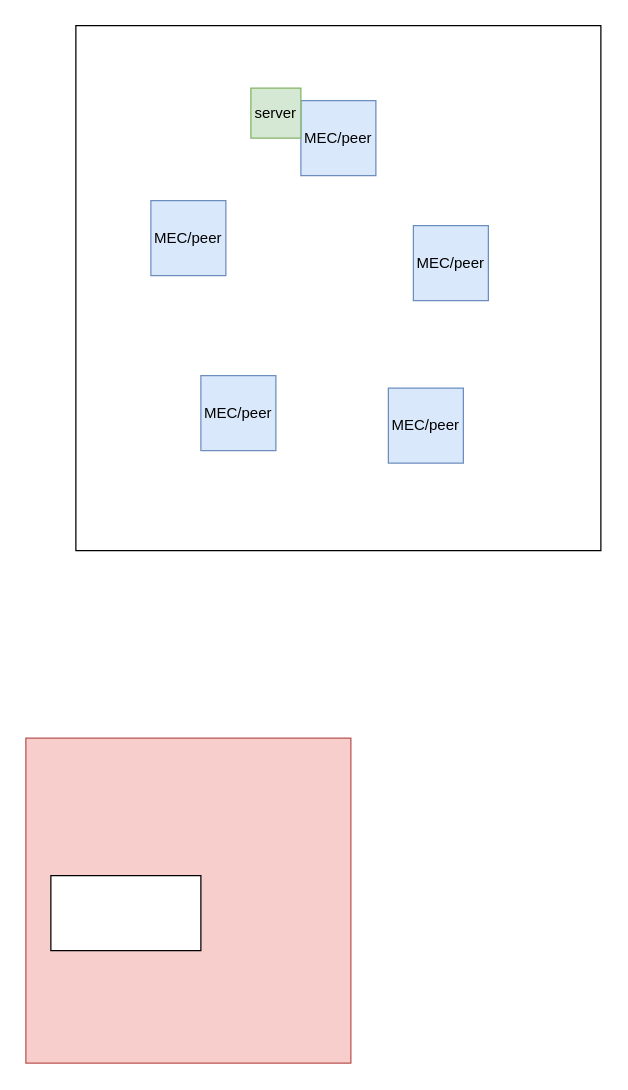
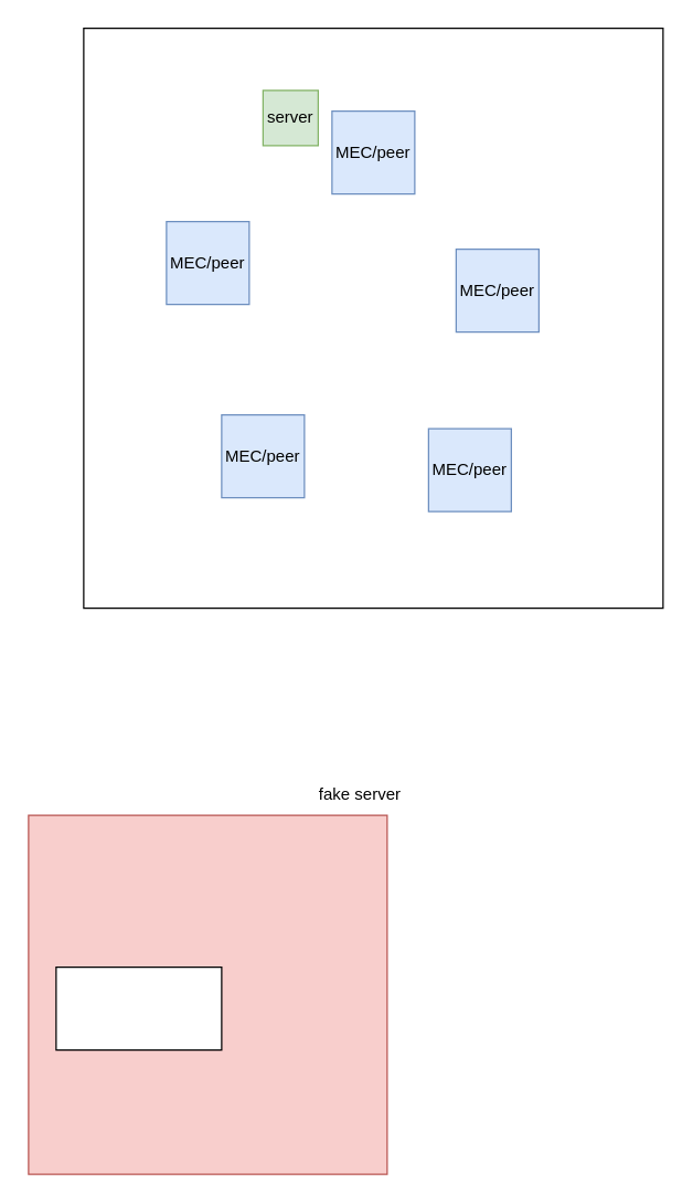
- <mxCell id="8" value="server" style="whiteSpace=wrap;html=1;aspect=fixed;fillColor=#d5e8d4;strokeColor=#82b366;" vertex="1" parent="1"><mxGeometry x="200" y="70" width="40" height="40" as="geometry" /></mxCell>
+ <mxCell id="8" value="server" style="whiteSpace=wrap;html=1;aspect=fixed;fillColor=#d5e8d4;strokeColor=#82b366;" vertex="1" parent="1"><mxGeometry x="190" y="65" width="40" height="40" as="geometry" /></mxCell>
+ <mxCell id="10" value="fake server" style="text;html=1;align=center;verticalAlign=middle;resizable=0;points=[];autosize=1;strokeColor=none;fillColor=none;" vertex="1" parent="1"><mxGeometry x="220" y="560" width="80" height="30" as="geometry" /></mxCell>
